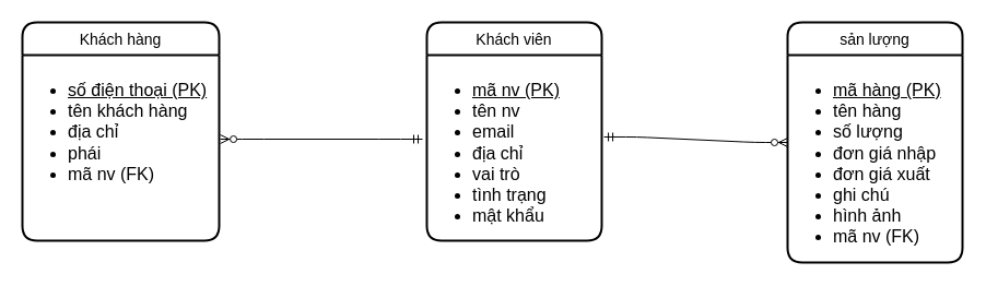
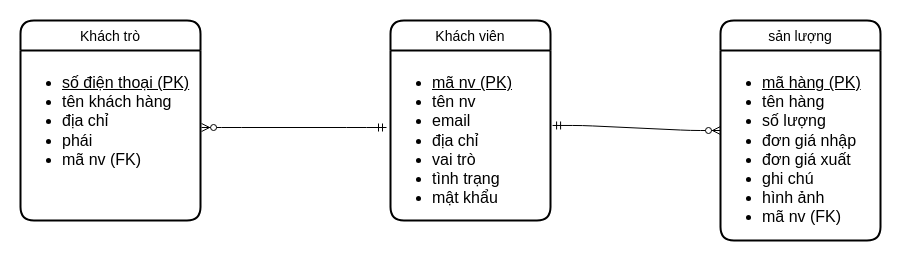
- <mxCell id="4" value="Khách hàng" style="swimlane;childLayout=stackLayout;horizontal=1;startSize=30;horizontalStack=0;rounded=1;fontSize=14;fontStyle=0;strokeWidth=2;resizeParent=0;resizeLast=1;shadow=0;dashed=0;align=center;" vertex="1" parent="1"><mxGeometry y="20" width="180" height="200" as="geometry" x="20" /></mxCell>
+ <mxCell id="4" value="Khách trò" style="swimlane;childLayout=stackLayout;horizontal=1;startSize=30;horizontalStack=0;rounded=1;fontSize=14;fontStyle=0;strokeWidth=2;resizeParent=0;resizeLast=1;shadow=0;dashed=0;align=center;" vertex="1" parent="1"><mxGeometry y="20" width="180" height="200" as="geometry" x="20" /></mxCell>
